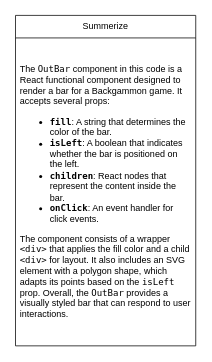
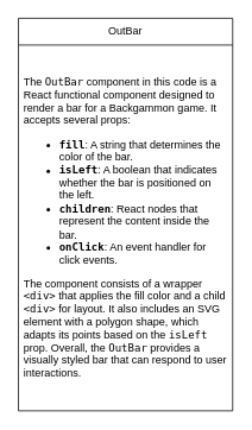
- <mxCell id="2" value="Summerize" style="swimlane;fontStyle=0;childLayout=stackLayout;horizontal=1;startSize=30;horizontalStack=0;resizeParent=1;resizeParentMax=0;resizeLast=0;collapsible=1;marginBottom=0;whiteSpace=wrap;html=1;" vertex="1" parent="1"><mxGeometry x="20" y="20" width="240" height="440" as="geometry" /></mxCell>
+ <mxCell id="2" value="OutBar" style="swimlane;fontStyle=0;childLayout=stackLayout;horizontal=1;startSize=30;horizontalStack=0;resizeParent=1;resizeParentMax=0;resizeLast=0;collapsible=1;marginBottom=0;whiteSpace=wrap;html=1;" vertex="1" parent="1"><mxGeometry x="20" y="20" width="240" height="440" as="geometry" /></mxCell>
